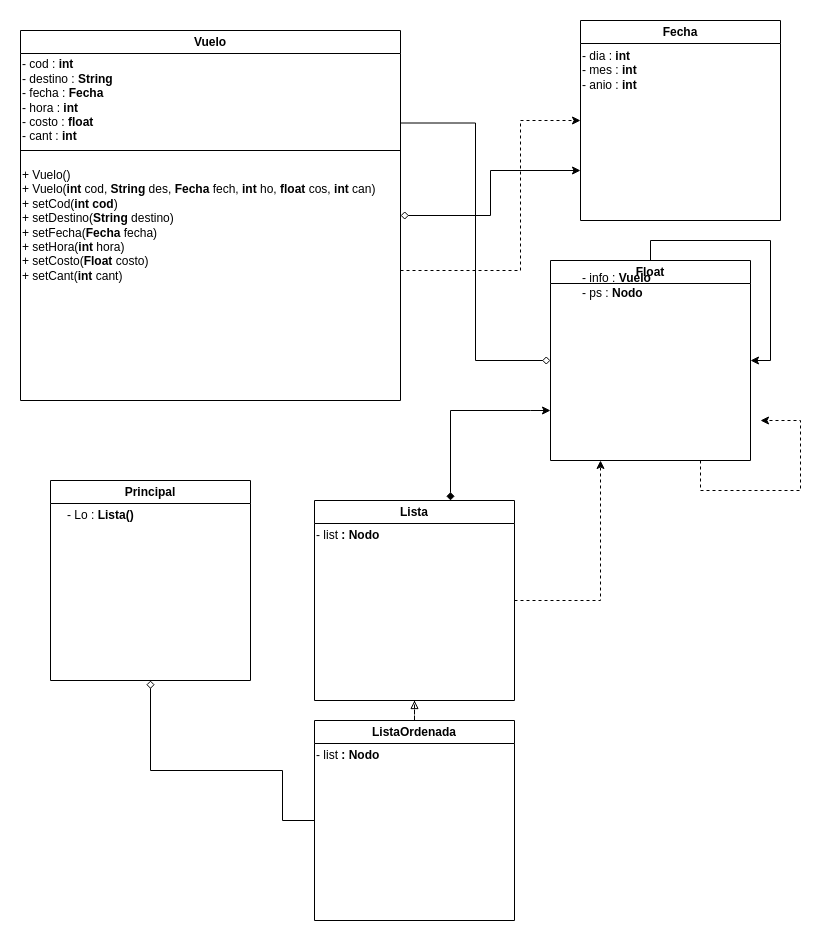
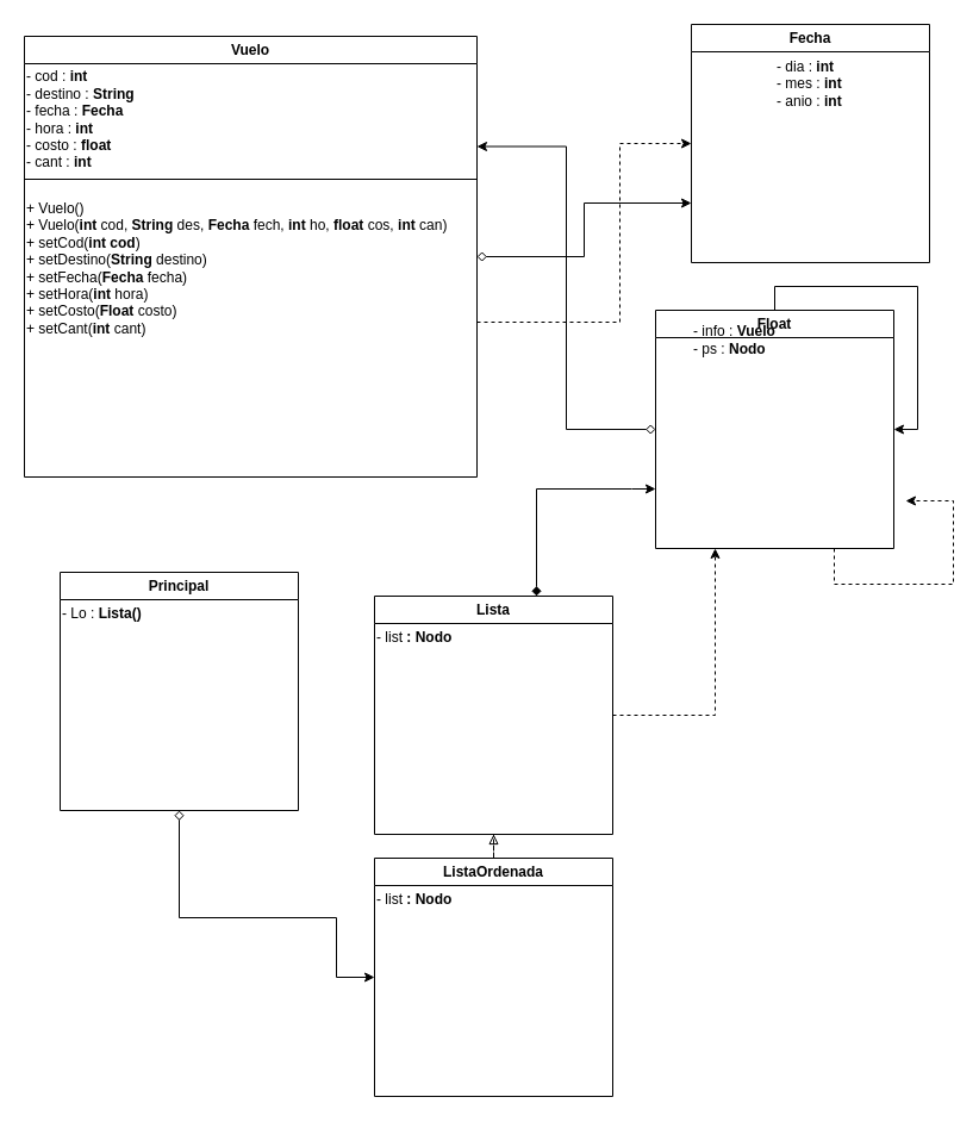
- <mxCell id="9" value="&lt;div style=&quot;&quot;&gt;&lt;span style=&quot;background-color: initial;&quot;&gt;- dia : &lt;/span&gt;&lt;b style=&quot;background-color: initial;&quot;&gt;int&lt;/b&gt;&lt;/div&gt;&lt;div&gt;- mes : &lt;b&gt;int&lt;/b&gt;&lt;/div&gt;&lt;div style=&quot;&quot;&gt;- anio : &lt;b&gt;int&amp;nbsp;&lt;/b&gt;&lt;/div&gt;" style="text;html=1;align=left;verticalAlign=middle;resizable=0;points=[];autosize=1;strokeColor=none;fillColor=none;" vertex="1" parent="8"><mxGeometry y="20" width="80" height="60" as="geometry" /></mxCell>
+ <mxCell id="9" value="&lt;div style=&quot;&quot;&gt;&lt;span style=&quot;background-color: initial;&quot;&gt;- dia : &lt;/span&gt;&lt;b style=&quot;background-color: initial;&quot;&gt;int&lt;/b&gt;&lt;/div&gt;&lt;div&gt;- mes : &lt;b&gt;int&lt;/b&gt;&lt;/div&gt;&lt;div style=&quot;&quot;&gt;- anio : &lt;b&gt;int&amp;nbsp;&lt;/b&gt;&lt;/div&gt;" style="text;html=1;align=left;verticalAlign=middle;resizable=0;points=[];autosize=1;strokeColor=none;fillColor=none;" vertex="1" parent="8"><mxGeometry x="70" y="20" width="80" height="60" as="geometry" /></mxCell>
- <mxCell id="10" style="edgeStyle=orthogonalEdgeStyle;rounded=0;orthogonalLoop=1;jettySize=auto;html=1;entryX=1;entryY=0.25;entryDx=0;entryDy=0;startArrow=diamond;startFill=0;endArrow=none;" edge="1" parent="1" source="13" target="4"><mxGeometry relative="1" as="geometry" /></mxCell>
+ <mxCell id="10" style="edgeStyle=orthogonalEdgeStyle;rounded=0;orthogonalLoop=1;jettySize=auto;html=1;entryX=1;entryY=0.25;entryDx=0;entryDy=0;startArrow=diamond;startFill=0;" edge="1" parent="1" source="13" target="4"><mxGeometry relative="1" as="geometry" /></mxCell>
- <mxCell id="21" value="- Lo : &lt;b&gt;Lista()&lt;/b&gt;" style="text;html=1;align=left;verticalAlign=middle;resizable=0;points=[];autosize=1;strokeColor=none;fillColor=none;" vertex="1" parent="20"><mxGeometry x="15" y="20" width="90" height="30" as="geometry" /></mxCell>
+ <mxCell id="21" value="- Lo : &lt;b&gt;Lista()&lt;/b&gt;" style="text;html=1;align=left;verticalAlign=middle;resizable=0;points=[];autosize=1;strokeColor=none;fillColor=none;" vertex="1" parent="20"><mxGeometry y="20" width="90" height="30" as="geometry" /></mxCell>
- <mxCell id="19" style="edgeStyle=orthogonalEdgeStyle;rounded=0;orthogonalLoop=1;jettySize=auto;html=1;entryX=0;entryY=0.5;entryDx=0;entryDy=0;startArrow=diamond;startFill=0;endArrow=none;" edge="1" parent="1" source="20" target="23"><mxGeometry relative="1" as="geometry"><Array as="points"><mxPoint x="150" y="770" /><mxPoint x="282" y="770" /><mxPoint x="282" y="820" /></Array></mxGeometry></mxCell>
+ <mxCell id="19" style="edgeStyle=orthogonalEdgeStyle;rounded=0;orthogonalLoop=1;jettySize=auto;html=1;entryX=0;entryY=0.5;entryDx=0;entryDy=0;startArrow=diamond;startFill=0;" edge="1" parent="1" source="20" target="23"><mxGeometry relative="1" as="geometry"><Array as="points"><mxPoint x="150" y="770" /><mxPoint x="282" y="770" /><mxPoint x="282" y="820" /></Array></mxGeometry></mxCell>
